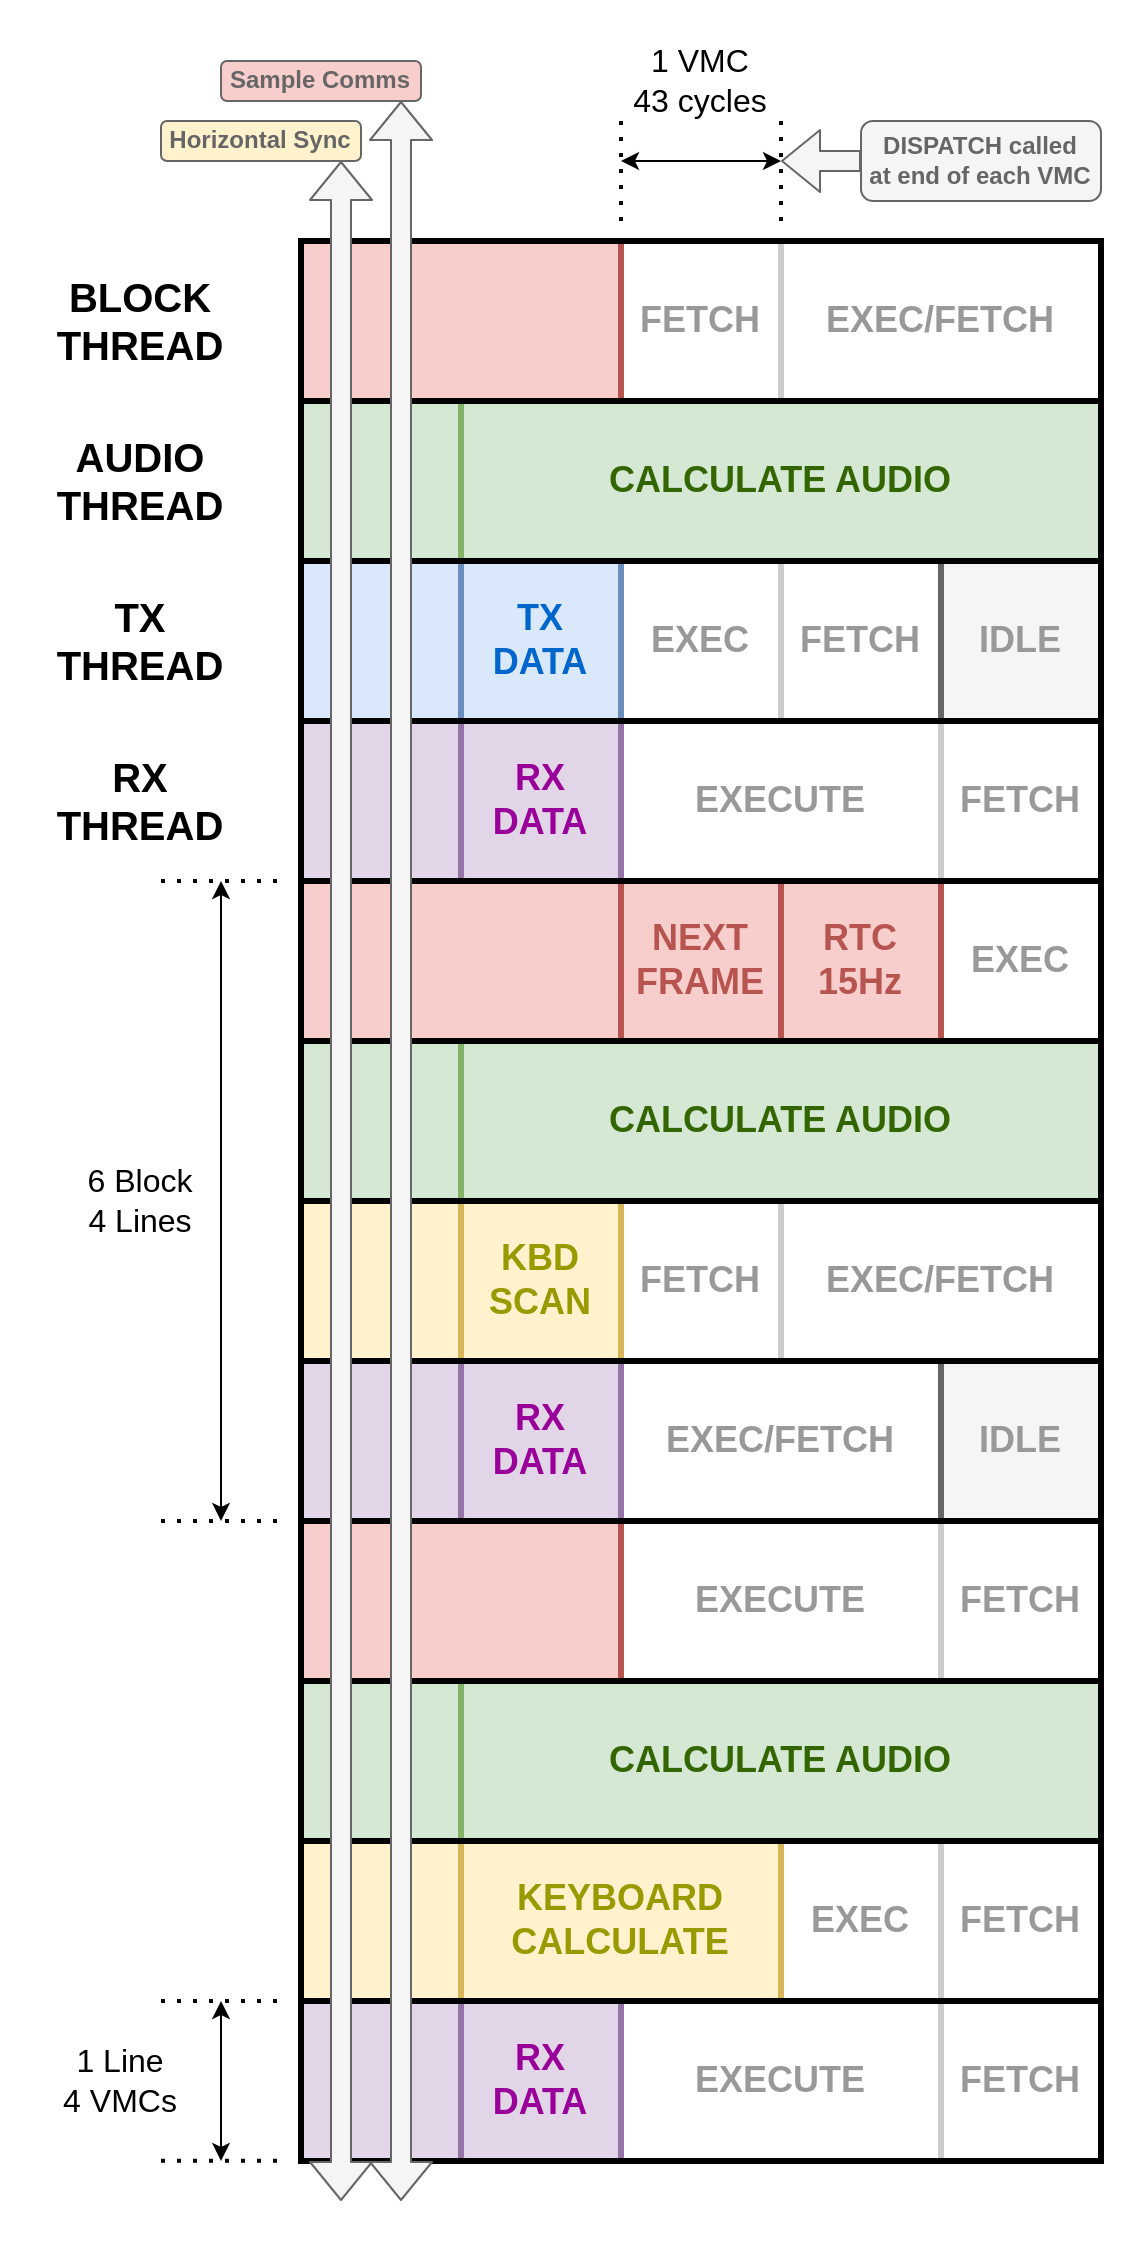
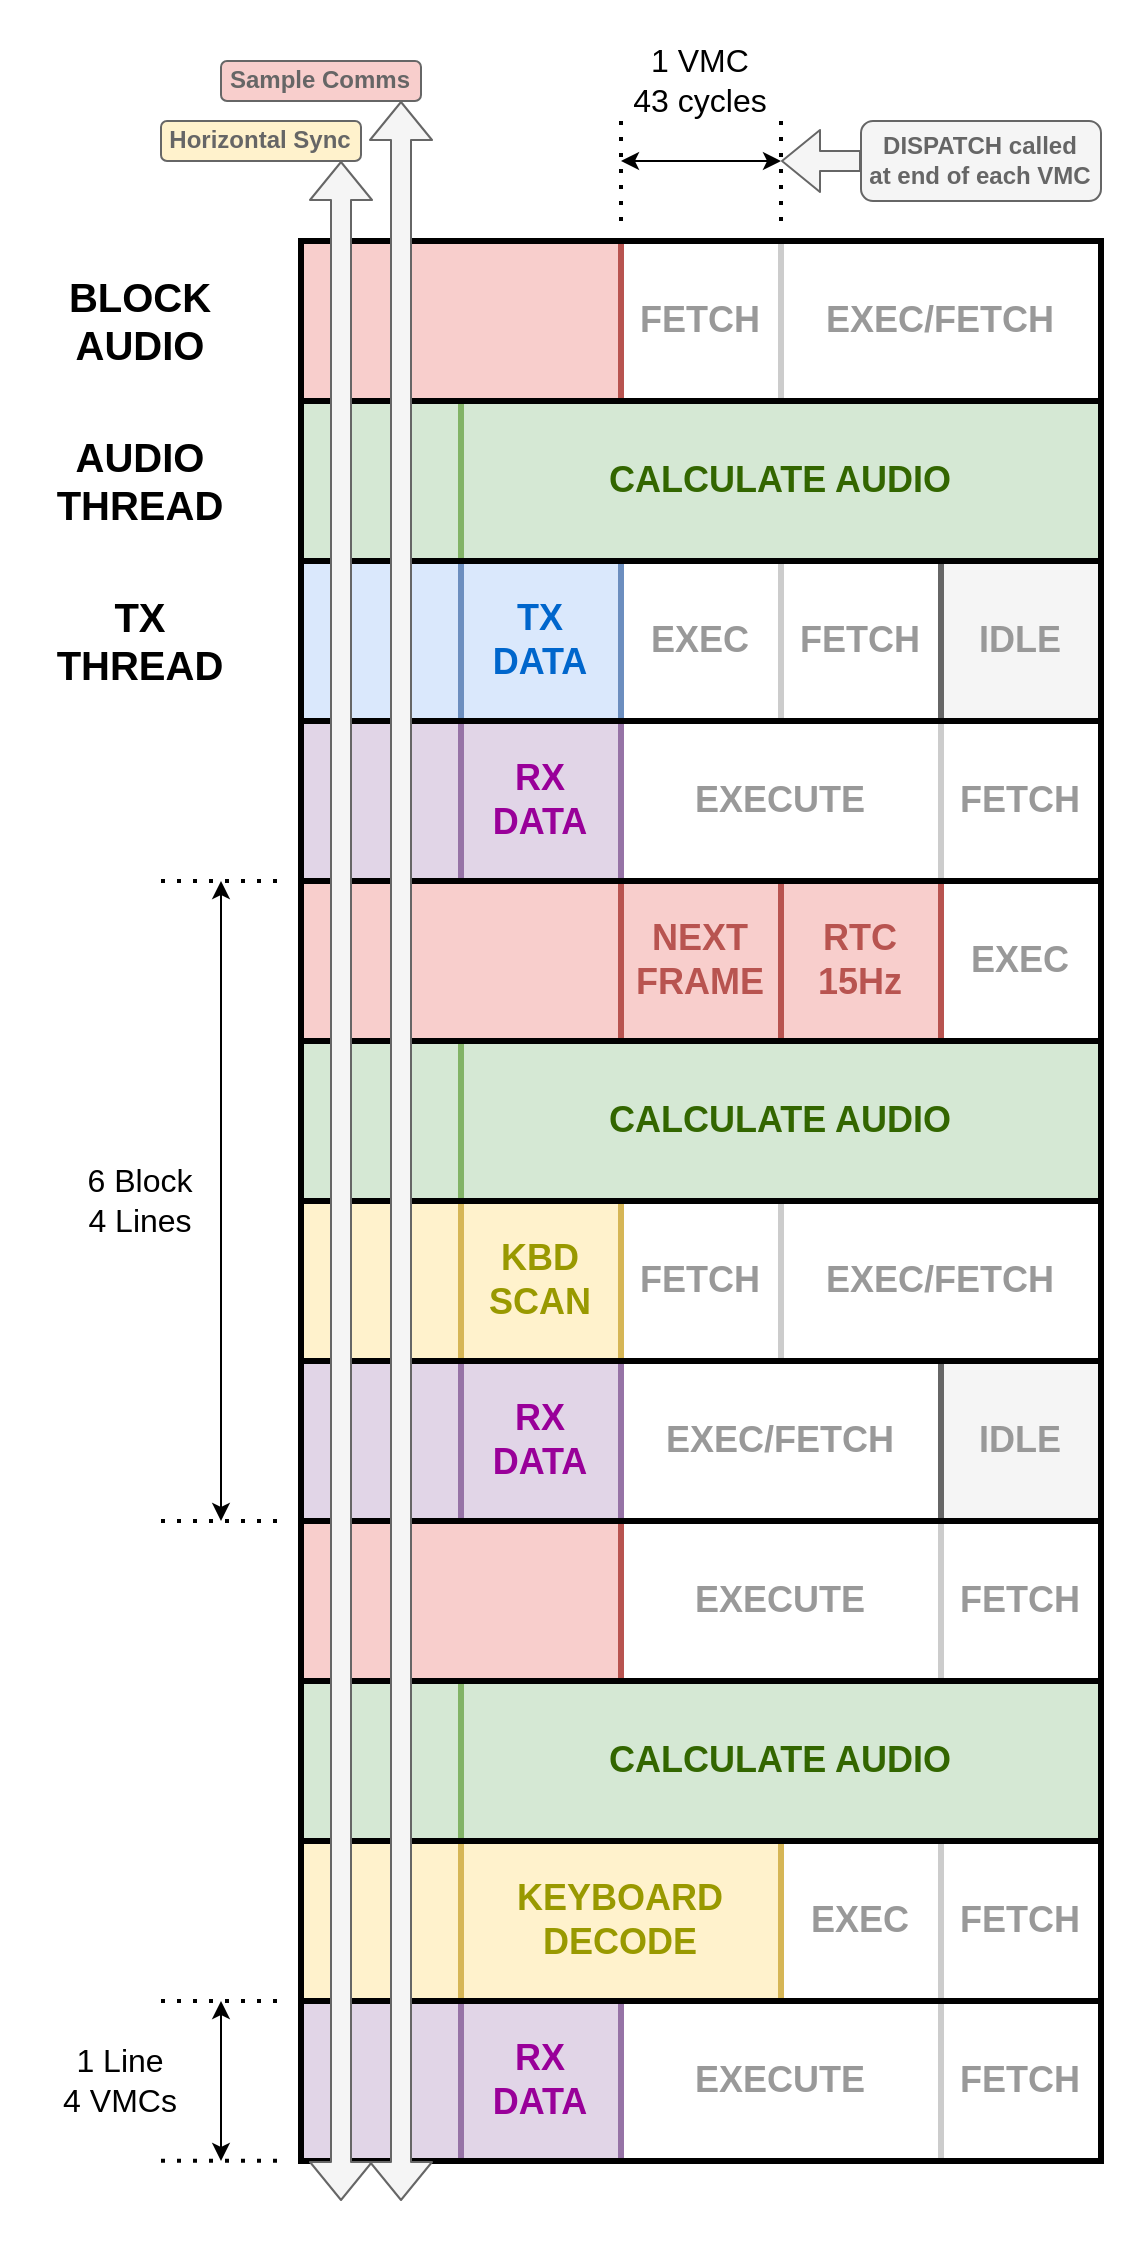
- <mxCell id="64" value="&lt;div&gt;&lt;/div&gt;&lt;span style=&quot;color: rgb(0 , 0 , 0) ; font-size: 20px&quot;&gt;&lt;div&gt;&lt;span&gt;&lt;b&gt;BLOCK&lt;/b&gt;&lt;/span&gt;&lt;/div&gt;&lt;div&gt;&lt;span&gt;&lt;b&gt;THREAD&lt;/b&gt;&lt;/span&gt;&lt;br&gt;&lt;/div&gt;&lt;/span&gt;" style="text;html=1;strokeColor=none;fillColor=none;align=center;verticalAlign=middle;whiteSpace=wrap;rounded=0;fontColor=#82B366;" vertex="1" parent="1"><mxGeometry x="30" y="140" width="80" height="40" as="geometry" /></mxCell>
+ <mxCell id="64" value="&lt;div&gt;&lt;/div&gt;&lt;span style=&quot;color: rgb(0 , 0 , 0) ; font-size: 20px&quot;&gt;&lt;div&gt;&lt;span&gt;&lt;b&gt;BLOCK&lt;/b&gt;&lt;/span&gt;&lt;/div&gt;&lt;div&gt;&lt;span&gt;&lt;b&gt;AUDIO&lt;/b&gt;&lt;/span&gt;&lt;br&gt;&lt;/div&gt;&lt;/span&gt;" style="text;html=1;strokeColor=none;fillColor=none;align=center;verticalAlign=middle;whiteSpace=wrap;rounded=0;fontColor=#82B366;" vertex="1" parent="1"><mxGeometry x="30" y="140" width="80" height="40" as="geometry" /></mxCell>
- <mxCell id="67" value="&lt;div&gt;&lt;/div&gt;&lt;span style=&quot;color: rgb(0 , 0 , 0) ; font-size: 20px&quot;&gt;&lt;div&gt;&lt;span&gt;&lt;b&gt;RX&lt;/b&gt;&lt;/span&gt;&lt;/div&gt;&lt;div&gt;&lt;span&gt;&lt;b&gt;THREAD&lt;/b&gt;&lt;/span&gt;&lt;br&gt;&lt;/div&gt;&lt;/span&gt;" style="text;html=1;strokeColor=none;fillColor=none;align=center;verticalAlign=middle;whiteSpace=wrap;rounded=0;fontColor=#82B366;" vertex="1" parent="1"><mxGeometry x="30" y="380" width="80" height="40" as="geometry" /></mxCell>
- <mxCell id="43" value="&lt;b&gt;&lt;font color=&quot;#999900&quot; style=&quot;font-size: 18px&quot;&gt;KEYBOARD&lt;br&gt;CALCULATE&lt;/font&gt;&lt;/b&gt;" style="rounded=0;whiteSpace=wrap;html=1;strokeWidth=3;strokeColor=#d6b656;fillColor=#fff2cc;" vertex="1" parent="1"><mxGeometry x="230" y="920" width="160" height="80" as="geometry" /></mxCell>
+ <mxCell id="43" value="&lt;b&gt;&lt;font color=&quot;#999900&quot; style=&quot;font-size: 18px&quot;&gt;KEYBOARD&lt;br&gt;DECODE&lt;/font&gt;&lt;/b&gt;" style="rounded=0;whiteSpace=wrap;html=1;strokeWidth=3;strokeColor=#d6b656;fillColor=#fff2cc;" vertex="1" parent="1"><mxGeometry x="230" y="920" width="160" height="80" as="geometry" /></mxCell>
